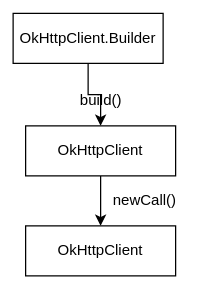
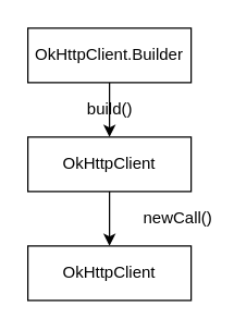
- <mxCell id="3" value="OkHttpClient.Builder" style="rounded=0;whiteSpace=wrap;html=1;" vertex="1" parent="1"><mxGeometry x="10" y="10" width="120" height="40" as="geometry" /></mxCell>
+ <mxCell id="3" value="OkHttpClient.Builder" style="rounded=0;whiteSpace=wrap;html=1;" vertex="1" parent="1"><mxGeometry x="20" y="20" width="120" height="40" as="geometry" /></mxCell>
- <mxCell id="8" value="newCall()" style="text;html=1;align=center;verticalAlign=middle;resizable=0;points=[];autosize=1;strokeColor=none;fillColor=none;" vertex="1" parent="1"><mxGeometry x="80" y="150" width="70" height="20" as="geometry" /></mxCell>
+ <mxCell id="8" value="newCall()" style="text;html=1;align=center;verticalAlign=middle;resizable=0;points=[];autosize=1;strokeColor=none;fillColor=none;" vertex="1" parent="1"><mxGeometry x="95" y="150" width="70" height="20" as="geometry" /></mxCell>
